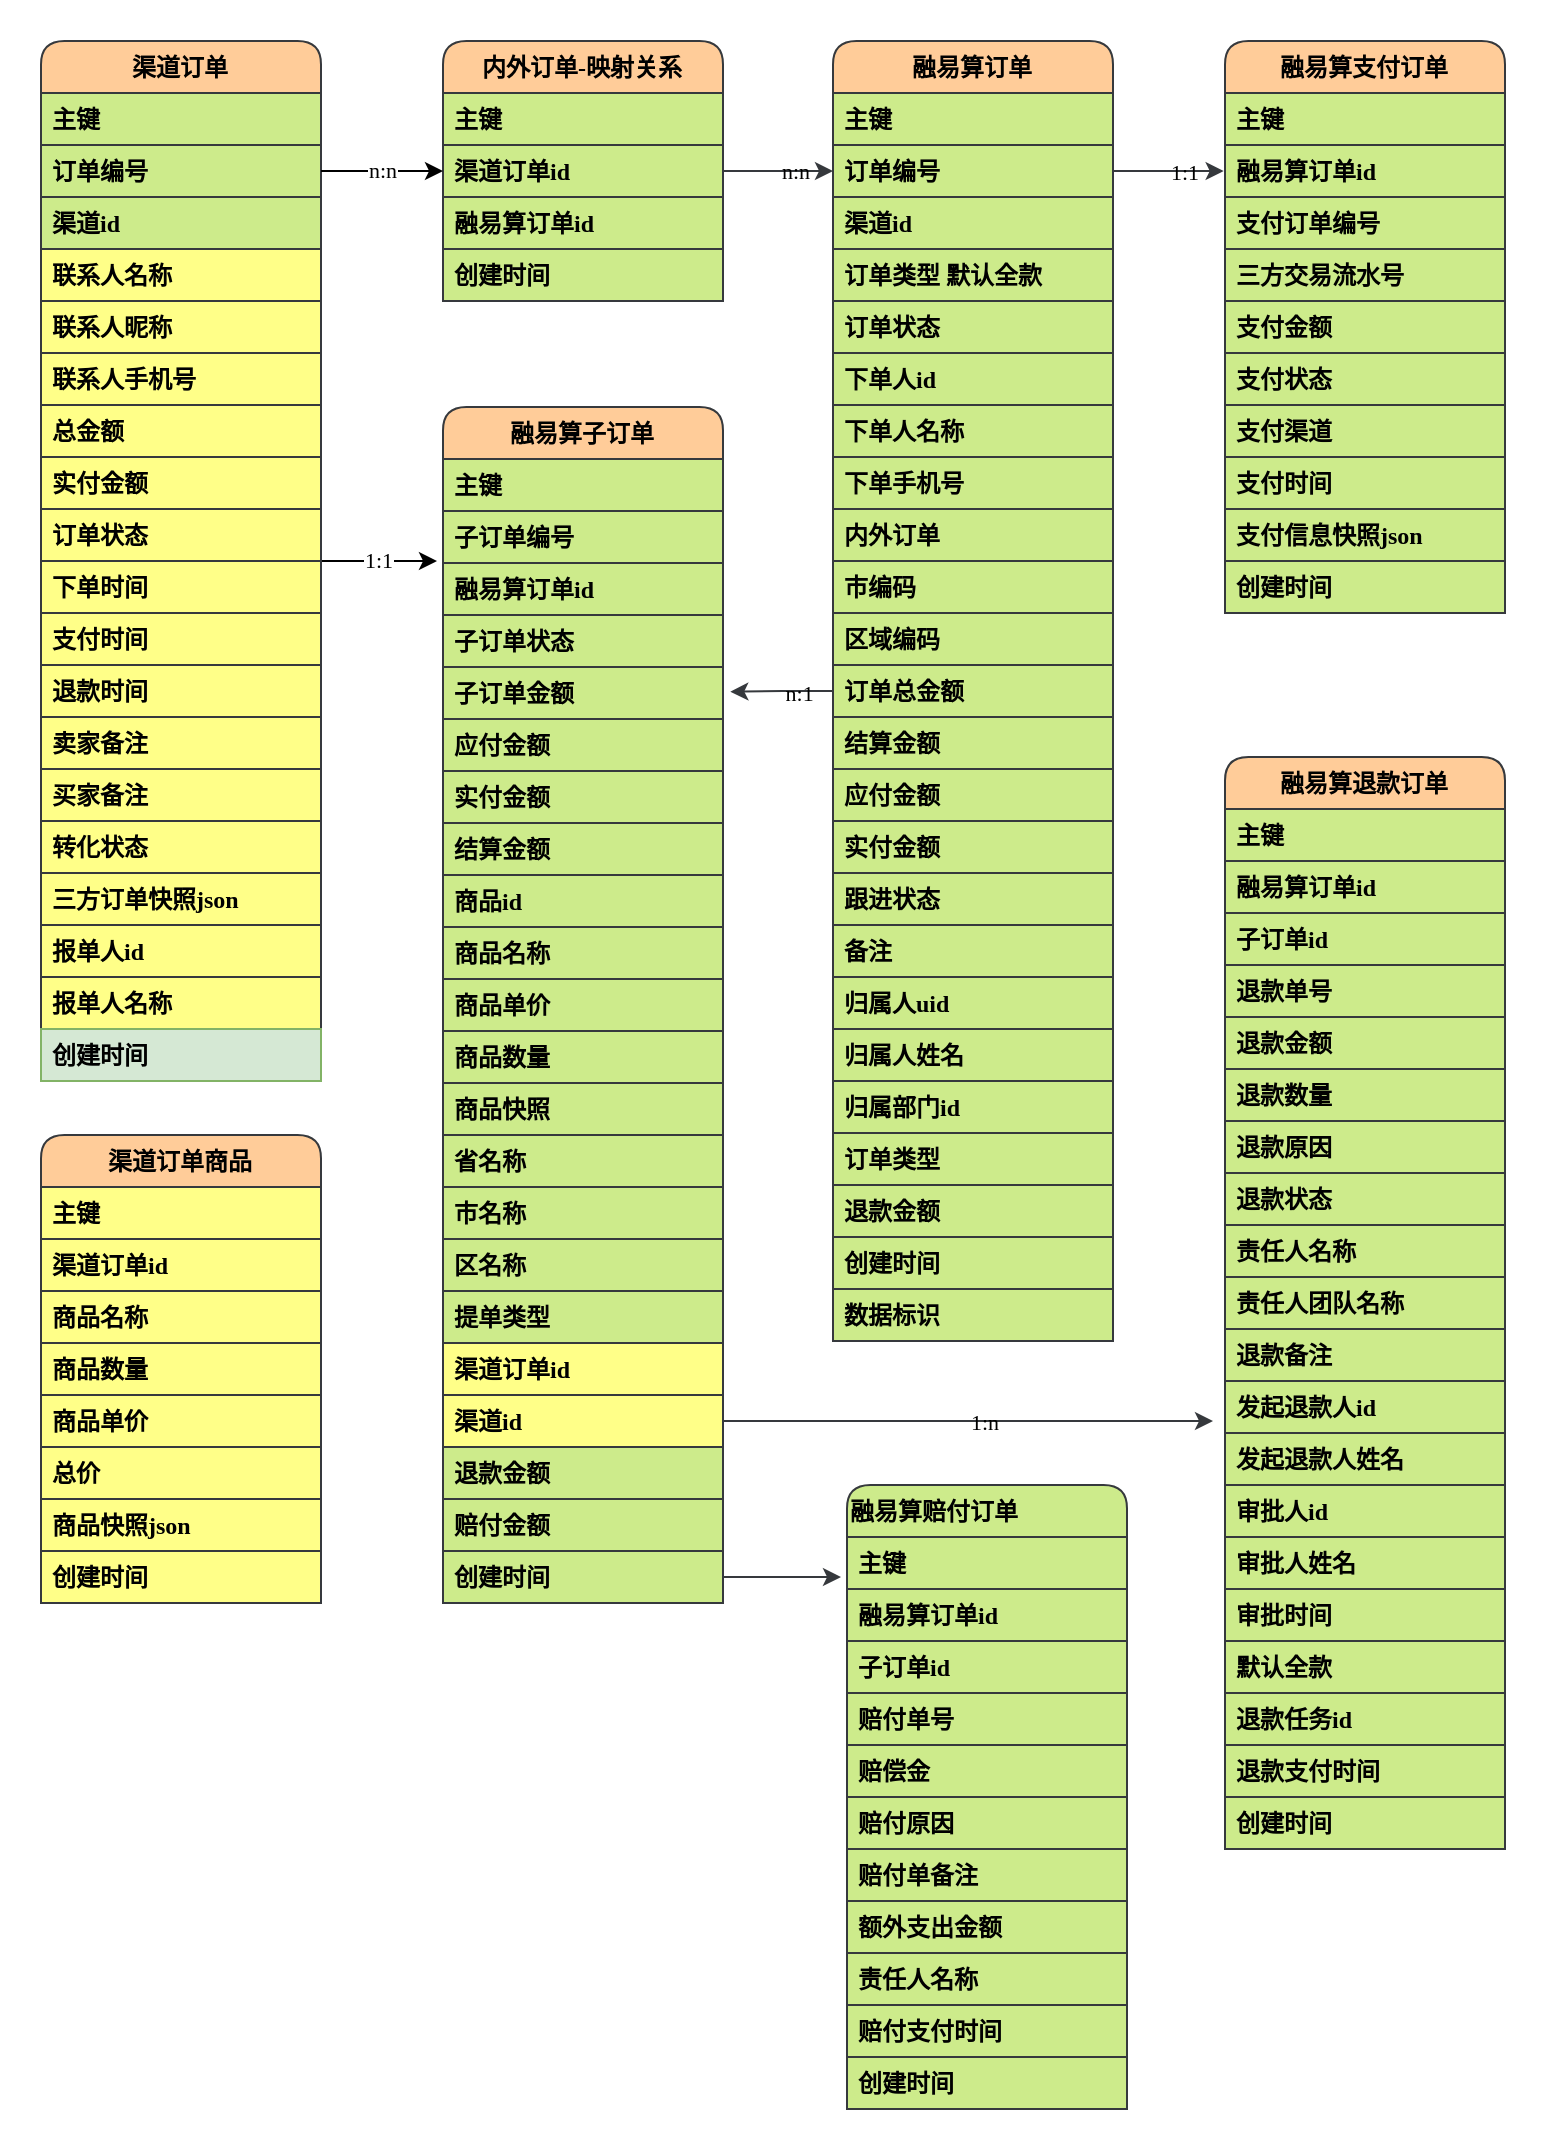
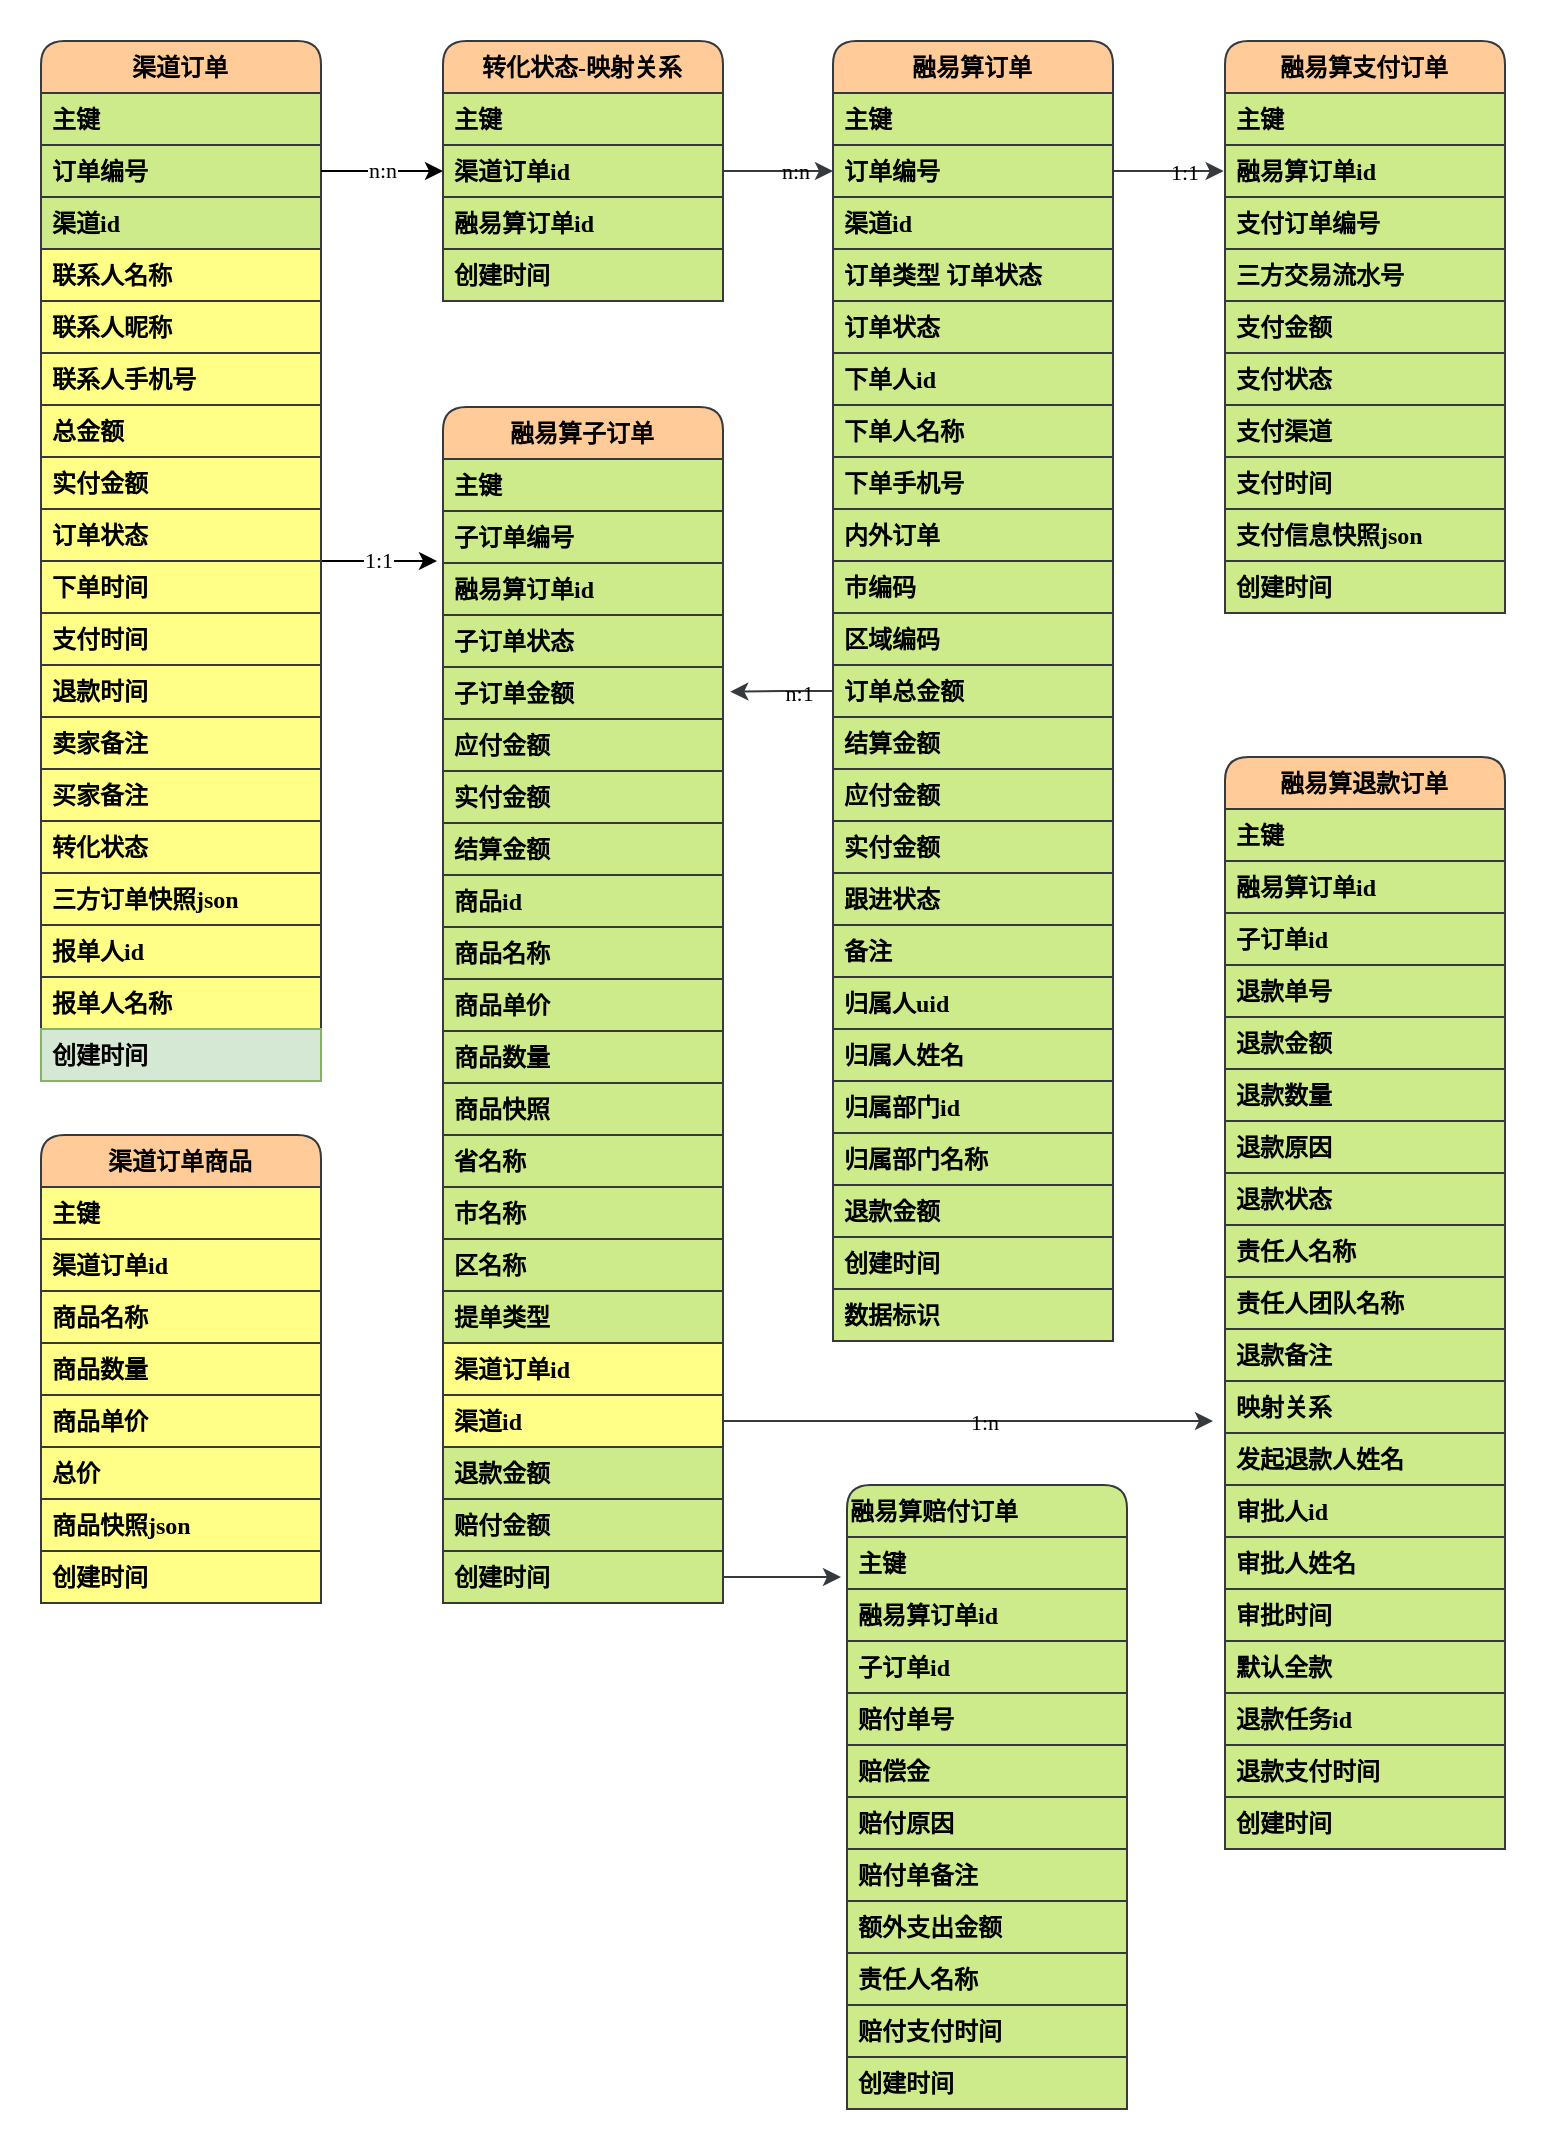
- <mxCell id="32" value="内外订单-映射关系" style="swimlane;fontStyle=1;childLayout=stackLayout;horizontal=1;startSize=26;horizontalStack=0;resizeParent=1;resizeParentMax=0;resizeLast=0;collapsible=1;marginBottom=0;rounded=1;fontFamily=Tahoma;fillColor=#ffcc99;strokeColor=#36393d;align=center;labelBackgroundColor=none;labelBorderColor=none;shadow=0;" vertex="1" parent="1"><mxGeometry x="221" y="20" width="140" height="130" as="geometry" /></mxCell>
+ <mxCell id="32" value="转化状态-映射关系" style="swimlane;fontStyle=1;childLayout=stackLayout;horizontal=1;startSize=26;horizontalStack=0;resizeParent=1;resizeParentMax=0;resizeLast=0;collapsible=1;marginBottom=0;rounded=1;fontFamily=Tahoma;fillColor=#ffcc99;strokeColor=#36393d;align=center;labelBackgroundColor=none;labelBorderColor=none;shadow=0;" vertex="1" parent="1"><mxGeometry x="221" y="20" width="140" height="130" as="geometry" /></mxCell>
- <mxCell id="43" value="订单类型 默认全款" style="text;align=left;verticalAlign=top;spacingLeft=4;spacingRight=4;overflow=hidden;rotatable=0;points=[[0,0.5],[1,0.5]];portConstraint=eastwest;fontStyle=1;fontFamily=Tahoma;fillColor=#cdeb8b;strokeColor=#36393d;labelBackgroundColor=none;labelBorderColor=none;shadow=0;" vertex="1" parent="39"><mxGeometry y="104" width="140" height="26" as="geometry" /></mxCell>
+ <mxCell id="43" value="订单类型 订单状态" style="text;align=left;verticalAlign=top;spacingLeft=4;spacingRight=4;overflow=hidden;rotatable=0;points=[[0,0.5],[1,0.5]];portConstraint=eastwest;fontStyle=1;fontFamily=Tahoma;fillColor=#cdeb8b;strokeColor=#36393d;labelBackgroundColor=none;labelBorderColor=none;shadow=0;" vertex="1" parent="39"><mxGeometry y="104" width="140" height="26" as="geometry" /></mxCell>
- <mxCell id="60" value="订单类型" style="text;align=left;verticalAlign=top;spacingLeft=4;spacingRight=4;overflow=hidden;rotatable=0;points=[[0,0.5],[1,0.5]];portConstraint=eastwest;fontStyle=1;fontFamily=Tahoma;fillColor=#cdeb8b;strokeColor=#36393d;labelBackgroundColor=none;labelBorderColor=none;shadow=0;" vertex="1" parent="39"><mxGeometry y="546" width="140" height="26" as="geometry" /></mxCell>
+ <mxCell id="60" value="归属部门名称" style="text;align=left;verticalAlign=top;spacingLeft=4;spacingRight=4;overflow=hidden;rotatable=0;points=[[0,0.5],[1,0.5]];portConstraint=eastwest;fontStyle=1;fontFamily=Tahoma;fillColor=#cdeb8b;strokeColor=#36393d;labelBackgroundColor=none;labelBorderColor=none;shadow=0;" vertex="1" parent="39"><mxGeometry y="546" width="140" height="26" as="geometry" /></mxCell>
- <mxCell id="112" value="发起退款人id" style="text;align=left;verticalAlign=top;spacingLeft=4;spacingRight=4;overflow=hidden;rotatable=0;points=[[0,0.5],[1,0.5]];portConstraint=eastwest;fontStyle=1;fontFamily=Tahoma;fillColor=#cdeb8b;strokeColor=#36393d;labelBackgroundColor=none;labelBorderColor=none;shadow=0;" vertex="1" parent="100"><mxGeometry y="312" width="140" height="26" as="geometry" /></mxCell>
+ <mxCell id="112" value="映射关系" style="text;align=left;verticalAlign=top;spacingLeft=4;spacingRight=4;overflow=hidden;rotatable=0;points=[[0,0.5],[1,0.5]];portConstraint=eastwest;fontStyle=1;fontFamily=Tahoma;fillColor=#cdeb8b;strokeColor=#36393d;labelBackgroundColor=none;labelBorderColor=none;shadow=0;" vertex="1" parent="100"><mxGeometry y="312" width="140" height="26" as="geometry" /></mxCell>
